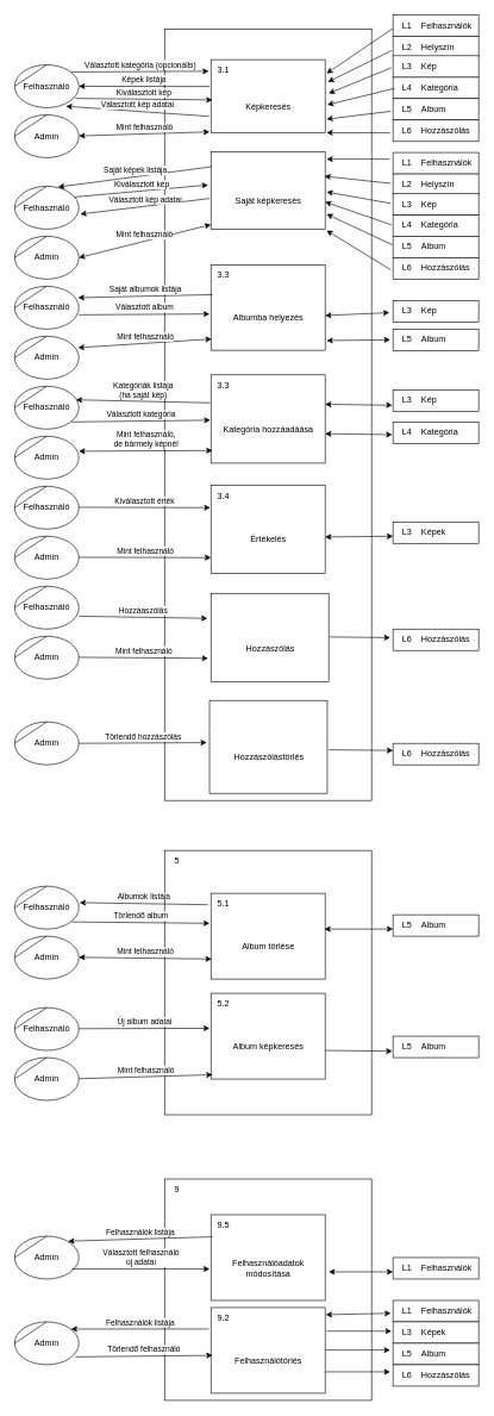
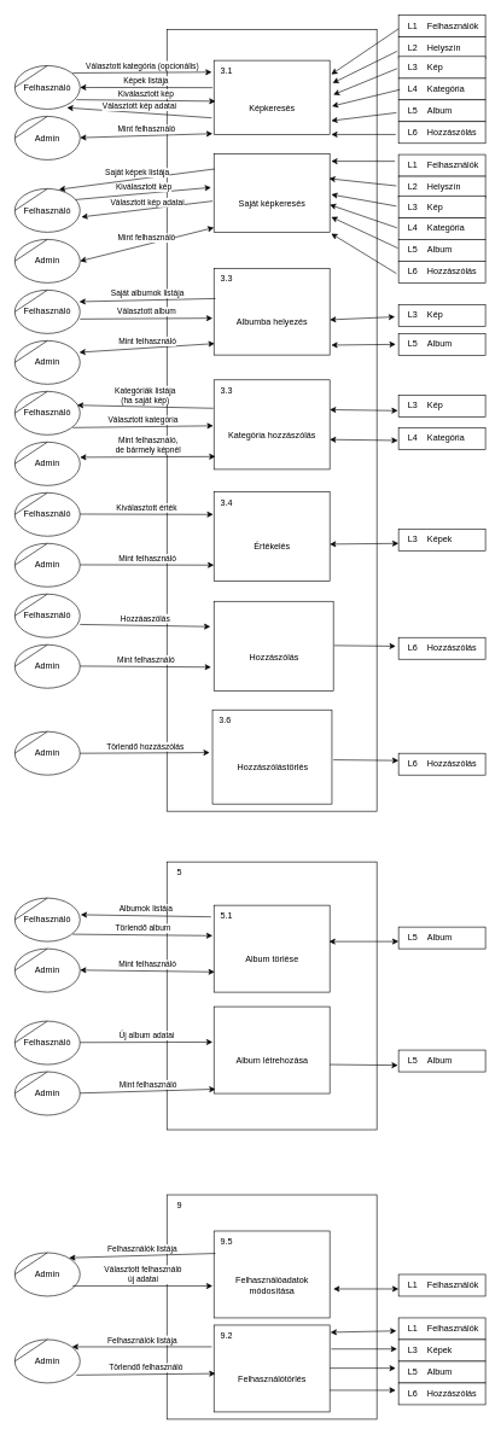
- <mxCell id="12" value="Kategória hozzáadáása" style="html=1;dashed=0;whitespace=wrap;shape=mxgraph.dfd.process2;align=center;container=1;collapsible=0;spacingTop=30;" vertex="1" parent="2"><mxGeometry x="65" y="484.1" width="160" height="123.6" as="geometry" /></mxCell>
+ <mxCell id="12" value="Kategória hozzászólás" style="html=1;dashed=0;whitespace=wrap;shape=mxgraph.dfd.process2;align=center;container=1;collapsible=0;spacingTop=30;" vertex="1" parent="2"><mxGeometry x="65" y="484.1" width="160" height="123.6" as="geometry" /></mxCell>
+ <mxCell id="23" value="3.6" style="text;html=1;strokeColor=none;fillColor=none;align=center;verticalAlign=middle;whiteSpace=wrap;rounded=0;connectable=0;allowArrows=0;editable=1;movable=0;resizable=0;rotatable=0;deletable=0;locked=0;cloneable=0;" vertex="1" parent="22"><mxGeometry width="35" height="30" as="geometry" /></mxCell>
- <mxCell id="121" value="5.2" style="text;html=1;strokeColor=none;fillColor=none;align=center;verticalAlign=middle;whiteSpace=wrap;rounded=0;connectable=0;allowArrows=0;editable=1;movable=0;resizable=0;rotatable=0;deletable=0;locked=0;cloneable=0;" vertex="1" parent="120"><mxGeometry width="35" height="30" as="geometry" /></mxCell>
- <mxCell id="120" value="Album képkeresés" style="html=1;dashed=0;whitespace=wrap;shape=mxgraph.dfd.process2;align=center;container=1;collapsible=0;spacingTop=30;" vertex="1" parent="113"><mxGeometry x="65" y="200" width="160" height="120" as="geometry" /></mxCell>
+ <mxCell id="120" value="Album létrehozása" style="html=1;dashed=0;whitespace=wrap;shape=mxgraph.dfd.process2;align=center;container=1;collapsible=0;spacingTop=30;" vertex="1" parent="113"><mxGeometry x="65" y="200" width="160" height="120" as="geometry" /></mxCell>
